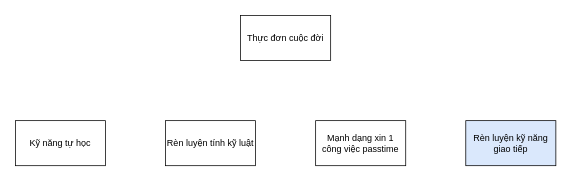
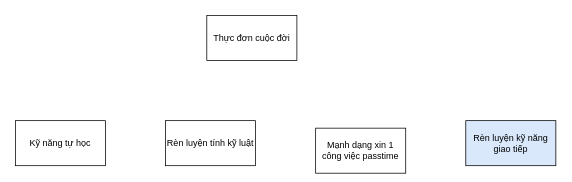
- <mxCell id="2" value="Thực đơn cuộc đời" style="rounded=0;whiteSpace=wrap;html=1;" vertex="1" parent="1"><mxGeometry x="320" y="20" width="120" height="60" as="geometry" /></mxCell>
+ <mxCell id="2" value="Thực đơn cuộc đời" style="rounded=0;whiteSpace=wrap;html=1;" vertex="1" parent="1"><mxGeometry x="275" y="20" width="120" height="60" as="geometry" /></mxCell>
- <mxCell id="5" value="Mạnh dạng xin 1 công việc passtime" style="rounded=0;whiteSpace=wrap;html=1;" vertex="1" parent="1"><mxGeometry x="420" y="160" width="120" height="60" as="geometry" /></mxCell>
+ <mxCell id="5" value="Mạnh dạng xin 1 công việc passtime" style="rounded=0;whiteSpace=wrap;html=1;" vertex="1" parent="1"><mxGeometry x="420" y="170" width="120" height="60" as="geometry" /></mxCell>
